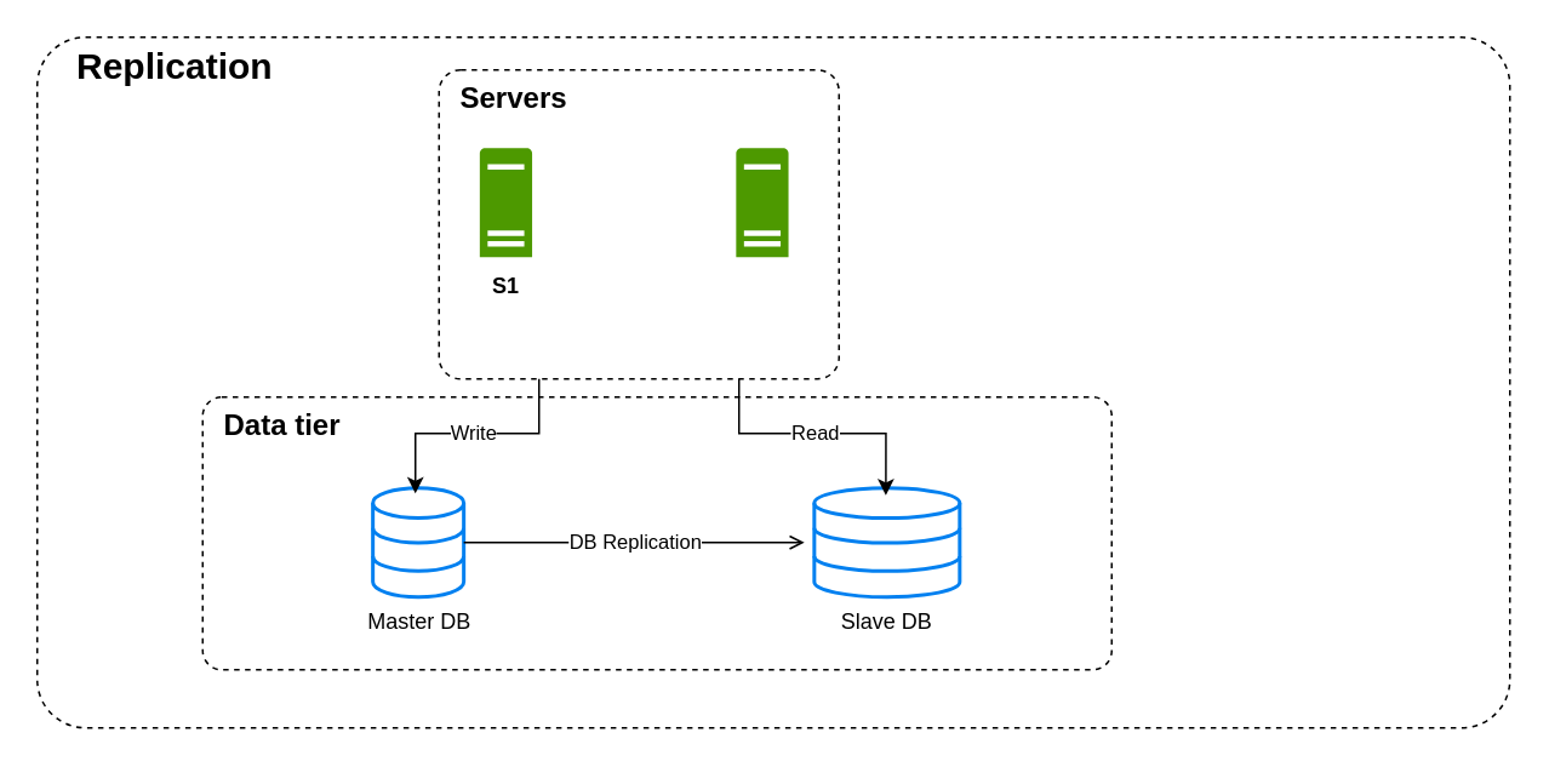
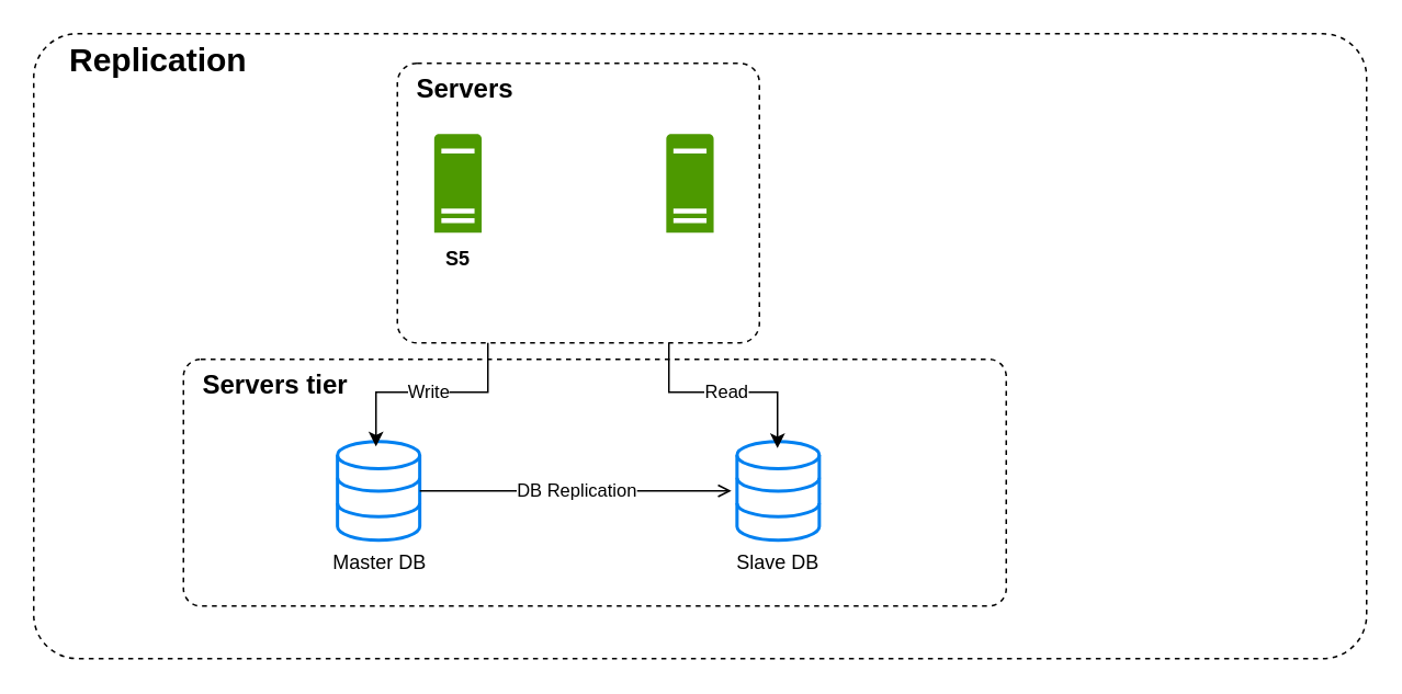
- <mxCell id="8" value="S1" style="text;html=1;align=center;verticalAlign=middle;whiteSpace=wrap;rounded=0;fontStyle=1" vertex="1" parent="1"><mxGeometry x="260" y="142" width="35.6" height="30" as="geometry" /></mxCell>
+ <mxCell id="8" value="S5" style="text;html=1;align=center;verticalAlign=middle;whiteSpace=wrap;rounded=0;fontStyle=1" vertex="1" parent="1"><mxGeometry x="260" y="142" width="35.6" height="30" as="geometry" /></mxCell>
- <mxCell id="15" value="Data tier" style="text;html=1;align=left;verticalAlign=middle;whiteSpace=wrap;rounded=0;fontStyle=1;fontSize=16;" vertex="1" parent="1"><mxGeometry x="121" y="218" width="150" height="30" as="geometry" /></mxCell>
+ <mxCell id="15" value="Servers tier" style="text;html=1;align=left;verticalAlign=middle;whiteSpace=wrap;rounded=0;fontStyle=1;fontSize=16;" vertex="1" parent="1"><mxGeometry x="121" y="218" width="150" height="30" as="geometry" /></mxCell>
- <mxCell id="11" value="Slave DB" style="html=1;verticalLabelPosition=bottom;align=center;labelBackgroundColor=#ffffff;verticalAlign=top;strokeWidth=2;strokeColor=#0080F0;shadow=0;dashed=0;shape=mxgraph.ios7.icons.data;" vertex="1" parent="1"><mxGeometry x="447.4" y="268" width="80" height="60" as="geometry" /></mxCell>
+ <mxCell id="11" value="Slave DB" style="html=1;verticalLabelPosition=bottom;align=center;labelBackgroundColor=#ffffff;verticalAlign=top;strokeWidth=2;strokeColor=#0080F0;shadow=0;dashed=0;shape=mxgraph.ios7.icons.data;" vertex="1" parent="1"><mxGeometry x="447.4" y="268" width="50" height="60" as="geometry" /></mxCell>
